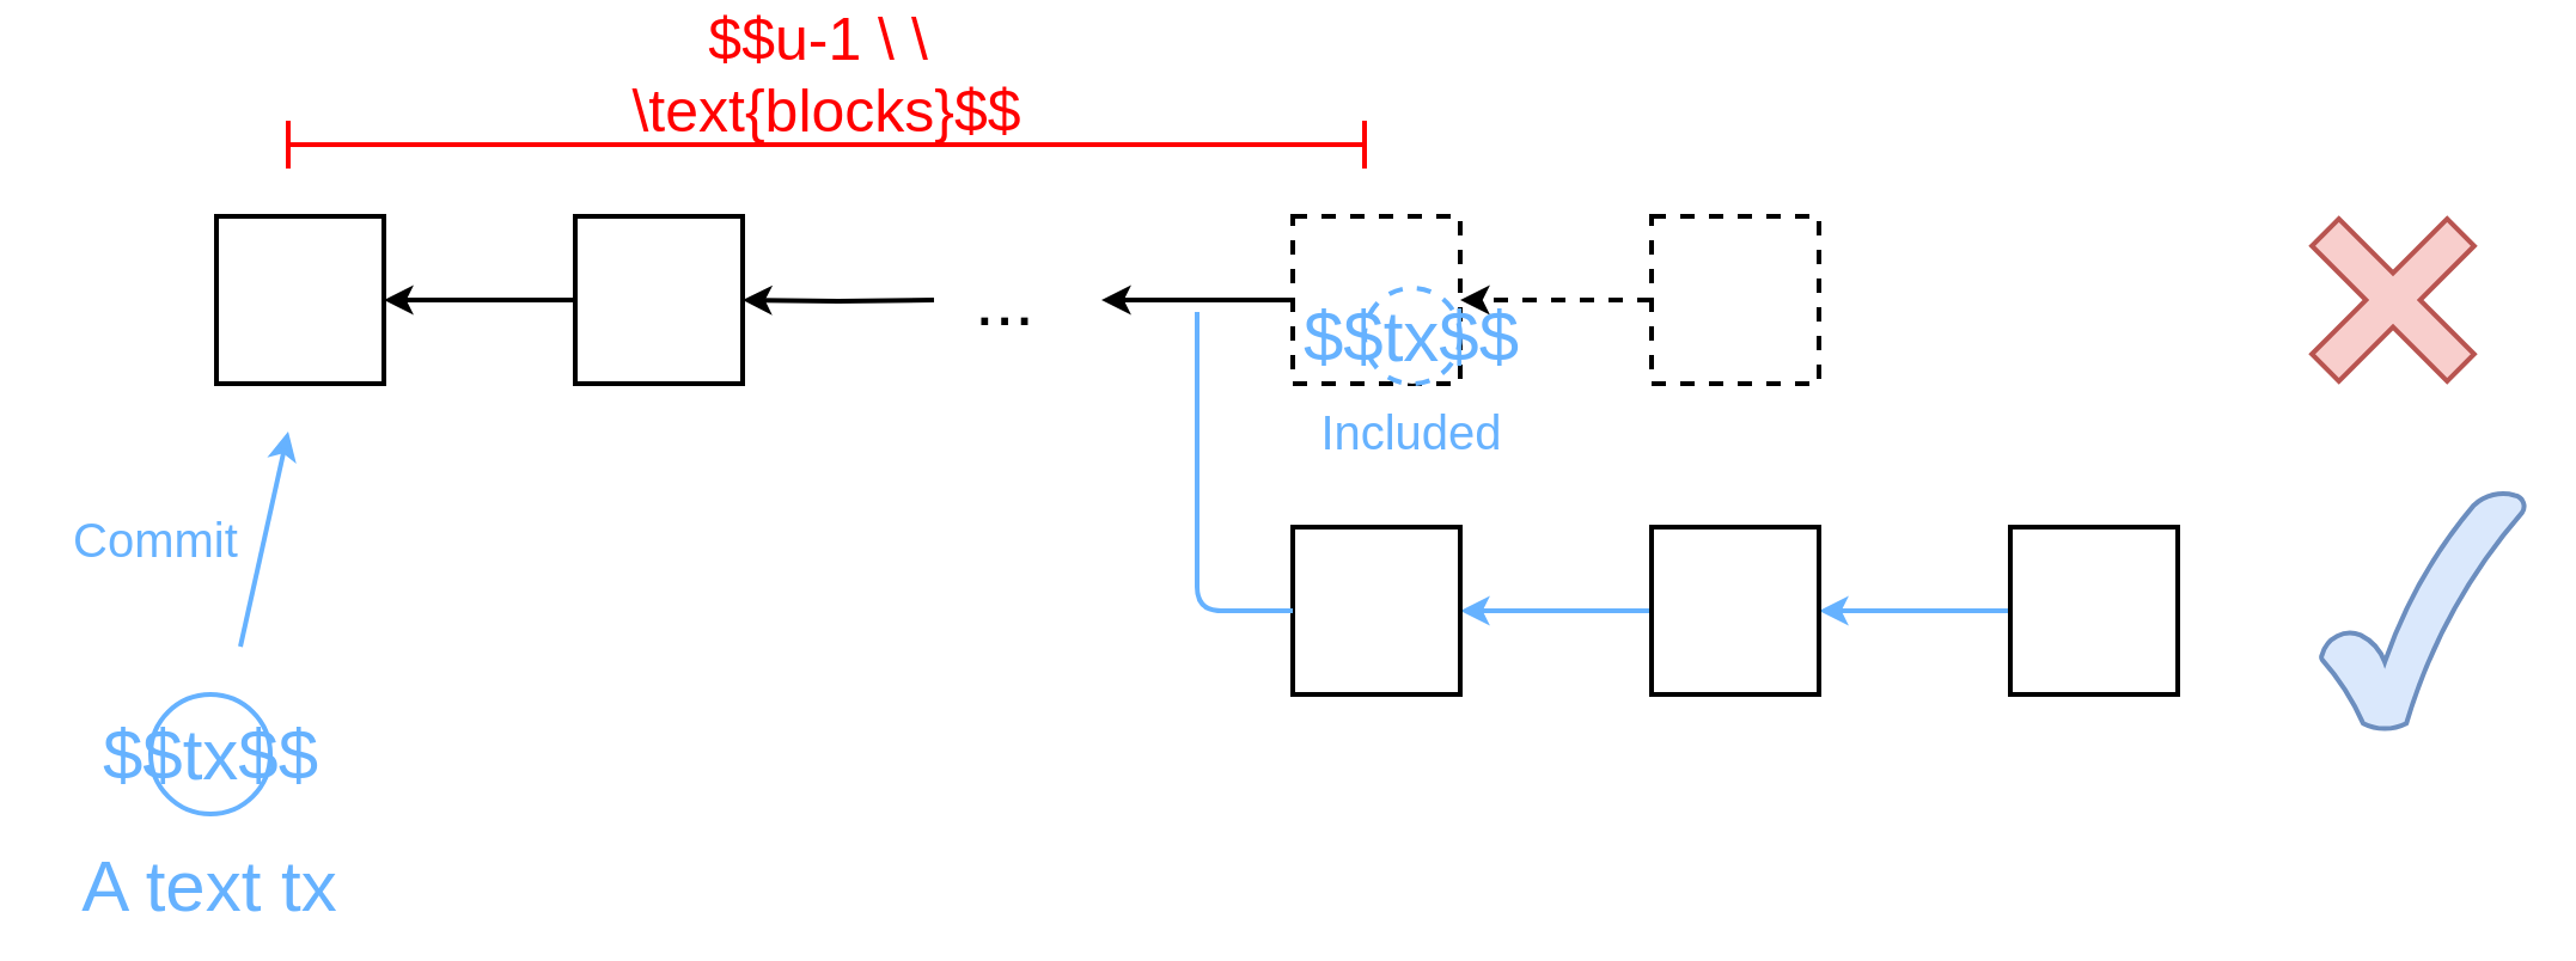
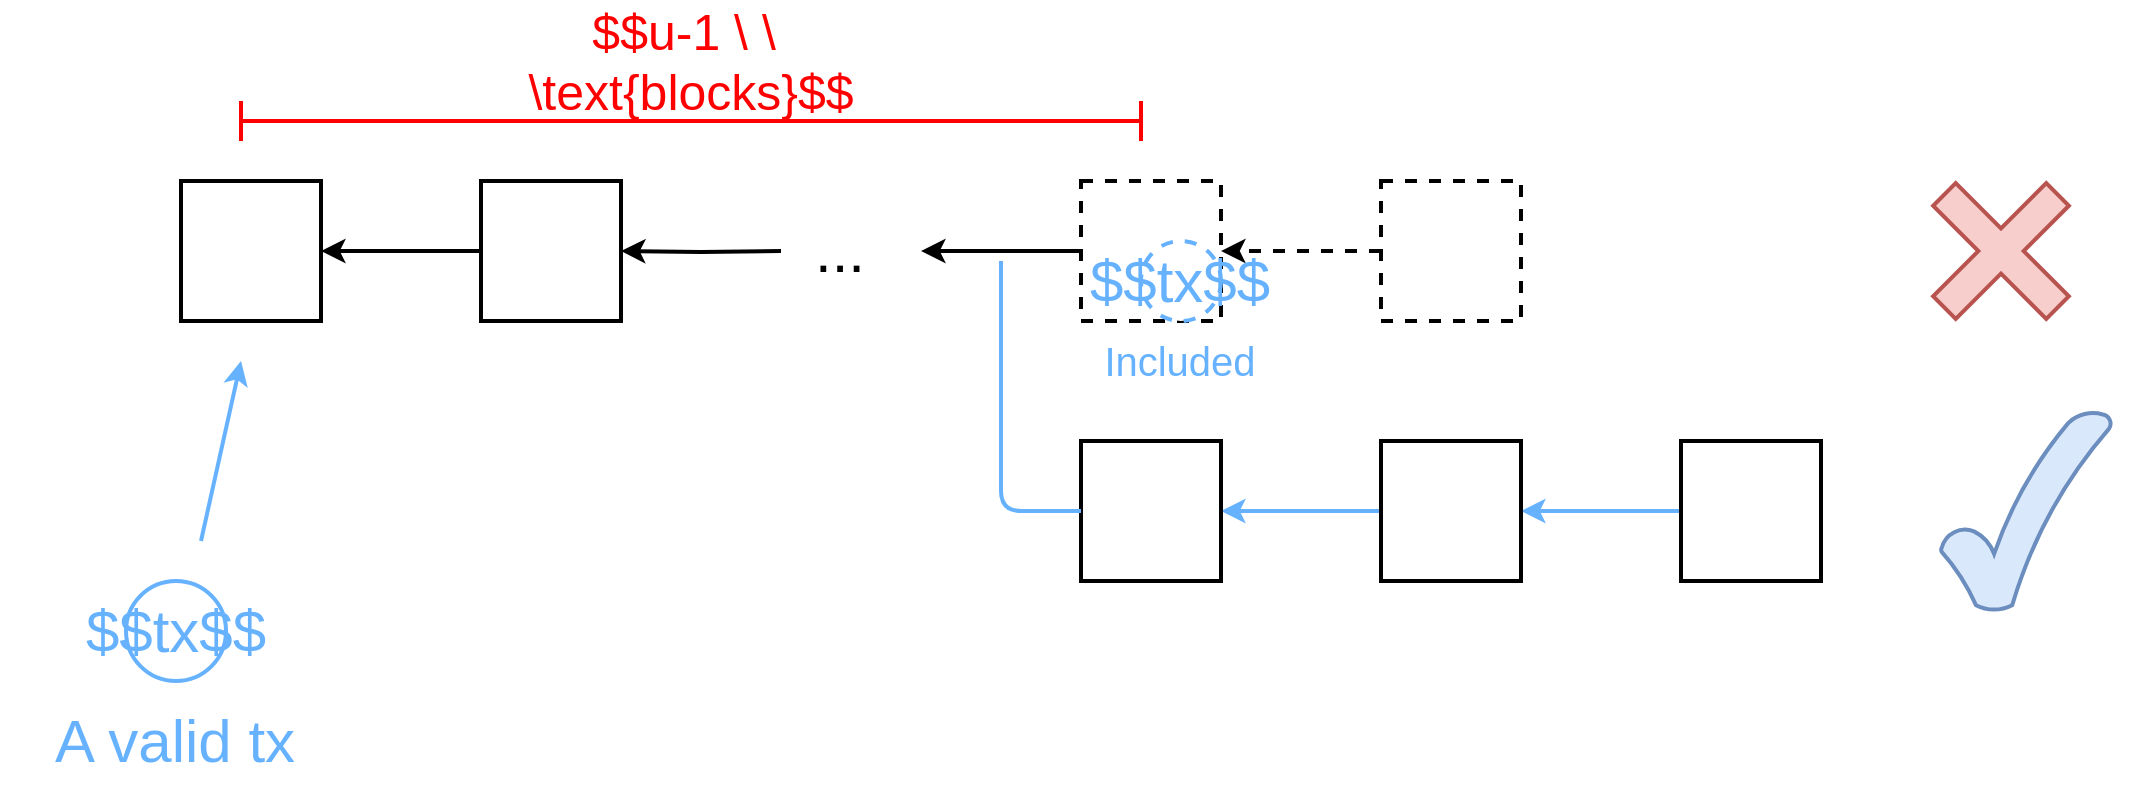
- <mxCell id="14" value="Commit" style="text;html=1;strokeColor=none;fillColor=none;align=center;verticalAlign=middle;whiteSpace=wrap;rounded=0;fontSize=20;fontColor=#66B2FF;" vertex="1" parent="1"><mxGeometry x="20" y="210" width="90" height="30" as="geometry" /></mxCell>
- <mxCell id="12" value="A text tx" style="text;html=1;strokeColor=none;fillColor=none;align=center;verticalAlign=middle;whiteSpace=wrap;rounded=0;fontSize=30;fontColor=#66B2FF;" vertex="1" parent="1"><mxGeometry x="20" y="360" width="135" height="20" as="geometry" /></mxCell>
+ <mxCell id="12" value="A valid tx" style="text;html=1;strokeColor=none;fillColor=none;align=center;verticalAlign=middle;whiteSpace=wrap;rounded=0;fontSize=30;fontColor=#66B2FF;" vertex="1" parent="1"><mxGeometry x="20" y="360" width="135" height="20" as="geometry" /></mxCell>
